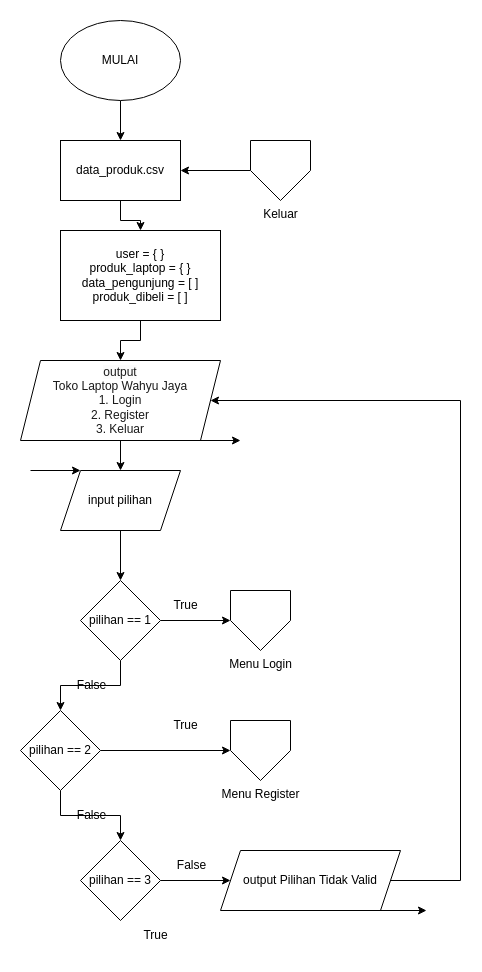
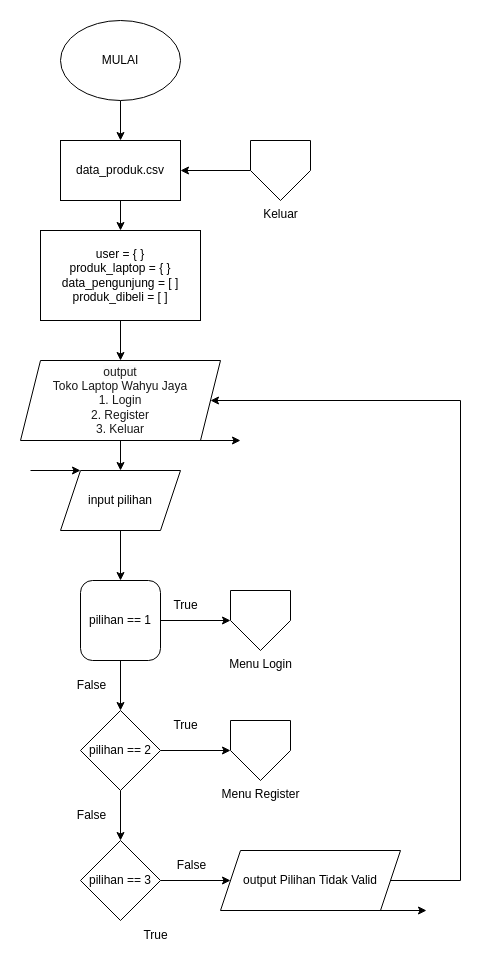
- <mxCell id="7" value="user = { }&lt;br&gt;produk_laptop = { }&lt;br&gt;data_pengunjung = [ ]&lt;br&gt;produk_dibeli = [ ]" style="whiteSpace=wrap;html=1;" parent="1" vertex="1"><mxGeometry x="60" y="230" width="160" height="90" as="geometry" /></mxCell>
+ <mxCell id="7" value="user = { }&lt;br&gt;produk_laptop = { }&lt;br&gt;data_pengunjung = [ ]&lt;br&gt;produk_dibeli = [ ]" style="whiteSpace=wrap;html=1;" parent="1" vertex="1"><mxGeometry x="40" y="230" width="160" height="90" as="geometry" /></mxCell>
- <mxCell id="14" value="pilihan == 1" style="rhombus;whiteSpace=wrap;html=1;" parent="1" vertex="1"><mxGeometry x="80" y="580" width="80" height="80" as="geometry" /></mxCell>
+ <mxCell id="14" value="pilihan == 1" style="whiteSpace=wrap;html=1;rounded=1;" parent="1" vertex="1"><mxGeometry x="80" y="580" width="80" height="80" as="geometry" /></mxCell>
- <mxCell id="17" value="pilihan == 2" style="rhombus;whiteSpace=wrap;html=1;" parent="1" vertex="1"><mxGeometry x="20" y="710" width="80" height="80" as="geometry" /></mxCell>
+ <mxCell id="17" value="pilihan == 2" style="rhombus;whiteSpace=wrap;html=1;" parent="1" vertex="1"><mxGeometry x="80" y="710" width="80" height="80" as="geometry" /></mxCell>
